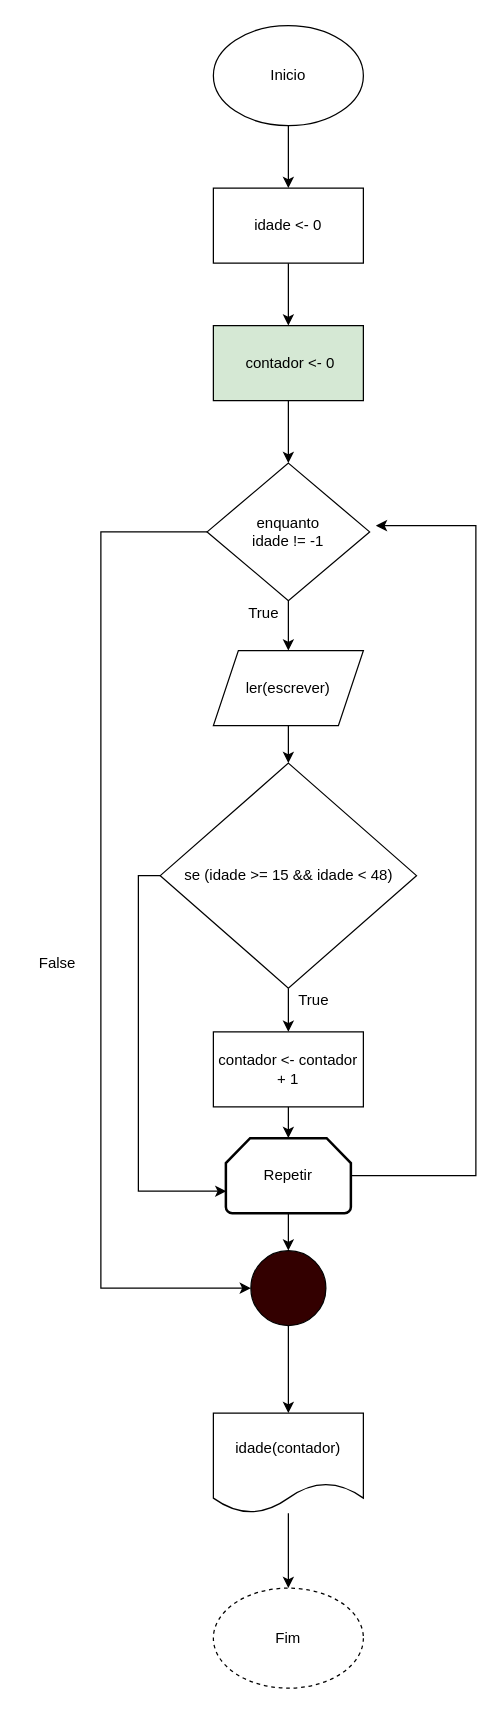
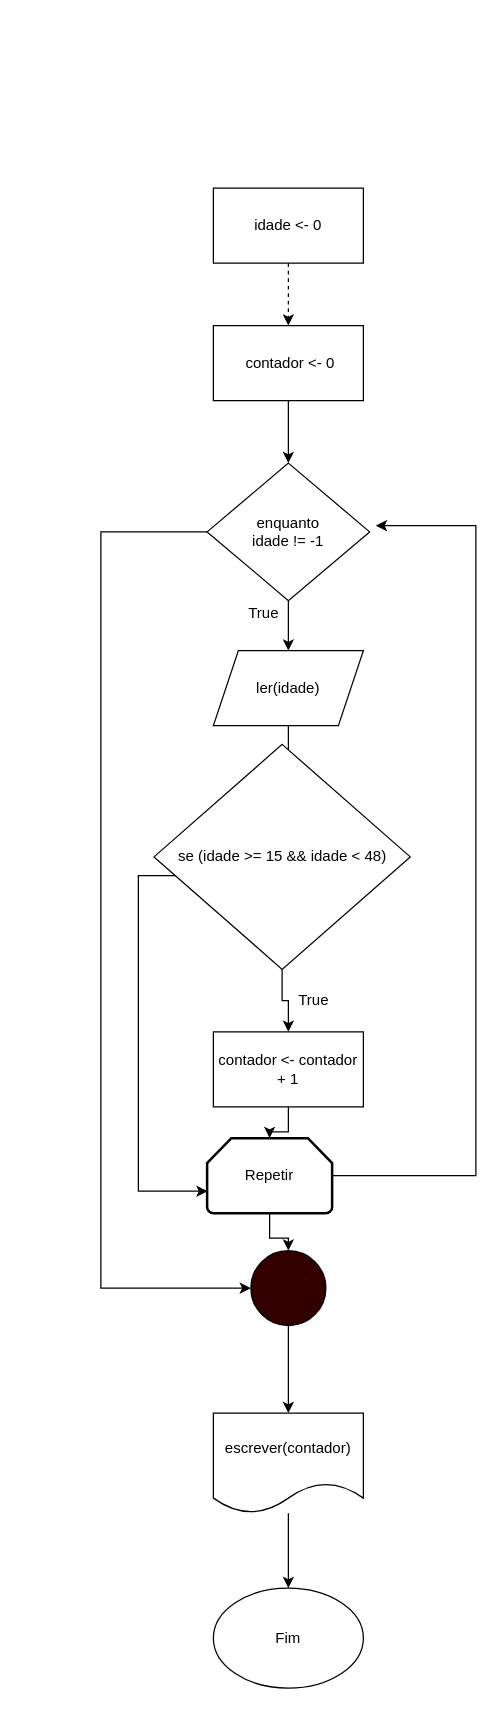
- <mxCell id="3" value="Inicio" style="ellipse;whiteSpace=wrap;html=1;" parent="1" vertex="1"><mxGeometry x="170" y="20" width="120" height="80" as="geometry" /></mxCell>
- <mxCell id="2" style="edgeStyle=orthogonalEdgeStyle;rounded=0;orthogonalLoop=1;jettySize=auto;html=1;entryX=0.5;entryY=0;entryDx=0;entryDy=0;" parent="1" source="3" target="5" edge="1"><mxGeometry relative="1" as="geometry" /></mxCell>
- <mxCell id="4" style="edgeStyle=orthogonalEdgeStyle;rounded=0;orthogonalLoop=1;jettySize=auto;html=1;entryX=0.5;entryY=0;entryDx=0;entryDy=0;" parent="1" source="5" target="7" edge="1"><mxGeometry relative="1" as="geometry" /></mxCell>
+ <mxCell id="4" style="edgeStyle=orthogonalEdgeStyle;rounded=0;orthogonalLoop=1;jettySize=auto;html=1;entryX=0.5;entryY=0;entryDx=0;entryDy=0;dashed=1;" parent="1" source="5" target="7" edge="1"><mxGeometry relative="1" as="geometry" /></mxCell>
- <mxCell id="7" value="&amp;nbsp;contador &amp;lt;- 0" style="rounded=0;whiteSpace=wrap;html=1;fillColor=#d5e8d4;" parent="1" vertex="1"><mxGeometry x="170" y="260" width="120" height="60" as="geometry" /></mxCell>
+ <mxCell id="7" value="&amp;nbsp;contador &amp;lt;- 0" style="rounded=0;whiteSpace=wrap;html=1;" parent="1" vertex="1"><mxGeometry x="170" y="260" width="120" height="60" as="geometry" /></mxCell>
- <mxCell id="12" value="ler(escrever)" style="shape=parallelogram;perimeter=parallelogramPerimeter;whiteSpace=wrap;html=1;fixedSize=1;" parent="1" vertex="1"><mxGeometry x="170" y="520" width="120" height="60" as="geometry" /></mxCell>
+ <mxCell id="12" value="ler(idade)" style="shape=parallelogram;perimeter=parallelogramPerimeter;whiteSpace=wrap;html=1;fixedSize=1;" parent="1" vertex="1"><mxGeometry x="170" y="520" width="120" height="60" as="geometry" /></mxCell>
- <mxCell id="16" value="se (idade &amp;gt;= 15 &amp;amp;&amp;amp; idade &amp;lt; 48)" style="rhombus;whiteSpace=wrap;html=1;" parent="1" vertex="1"><mxGeometry x="127.5" y="610" width="205" height="180" as="geometry" /></mxCell>
+ <mxCell id="16" value="se (idade &amp;gt;= 15 &amp;amp;&amp;amp; idade &amp;lt; 48)" style="rhombus;whiteSpace=wrap;html=1;" parent="1" vertex="1"><mxGeometry x="122.5" y="595" width="205" height="180" as="geometry" /></mxCell>
- <mxCell id="24" value="False" style="text;html=1;align=center;verticalAlign=middle;resizable=0;points=[];autosize=1;" parent="1" vertex="1"><mxGeometry x="20" y="760" width="50" height="20" as="geometry" /></mxCell>
- <mxCell id="21" value="Repetir&lt;br&gt;" style="strokeWidth=2;html=1;shape=mxgraph.flowchart.loop_limit;whiteSpace=wrap;" parent="1" vertex="1"><mxGeometry x="180" y="910" width="100" height="60" as="geometry" /></mxCell>
+ <mxCell id="21" value="Repetir&lt;br&gt;" style="strokeWidth=2;html=1;shape=mxgraph.flowchart.loop_limit;whiteSpace=wrap;" parent="1" vertex="1"><mxGeometry x="165" y="910" width="100" height="60" as="geometry" /></mxCell>
- <mxCell id="26" value="idade(contador)" style="shape=document;whiteSpace=wrap;html=1;boundedLbl=1;fillColor=#FFFFFF;" parent="1" vertex="1"><mxGeometry x="170" y="1130" width="120" height="80" as="geometry" /></mxCell>
+ <mxCell id="26" value="escrever(contador)" style="shape=document;whiteSpace=wrap;html=1;boundedLbl=1;fillColor=#FFFFFF;" parent="1" vertex="1"><mxGeometry x="170" y="1130" width="120" height="80" as="geometry" /></mxCell>
- <mxCell id="27" value="Fim" style="ellipse;whiteSpace=wrap;html=1;fillColor=#FFFFFF;dashed=1;" parent="1" vertex="1"><mxGeometry x="170" y="1270" width="120" height="80" as="geometry" /></mxCell>
+ <mxCell id="27" value="Fim" style="ellipse;whiteSpace=wrap;html=1;fillColor=#FFFFFF;" parent="1" vertex="1"><mxGeometry x="170" y="1270" width="120" height="80" as="geometry" /></mxCell>
